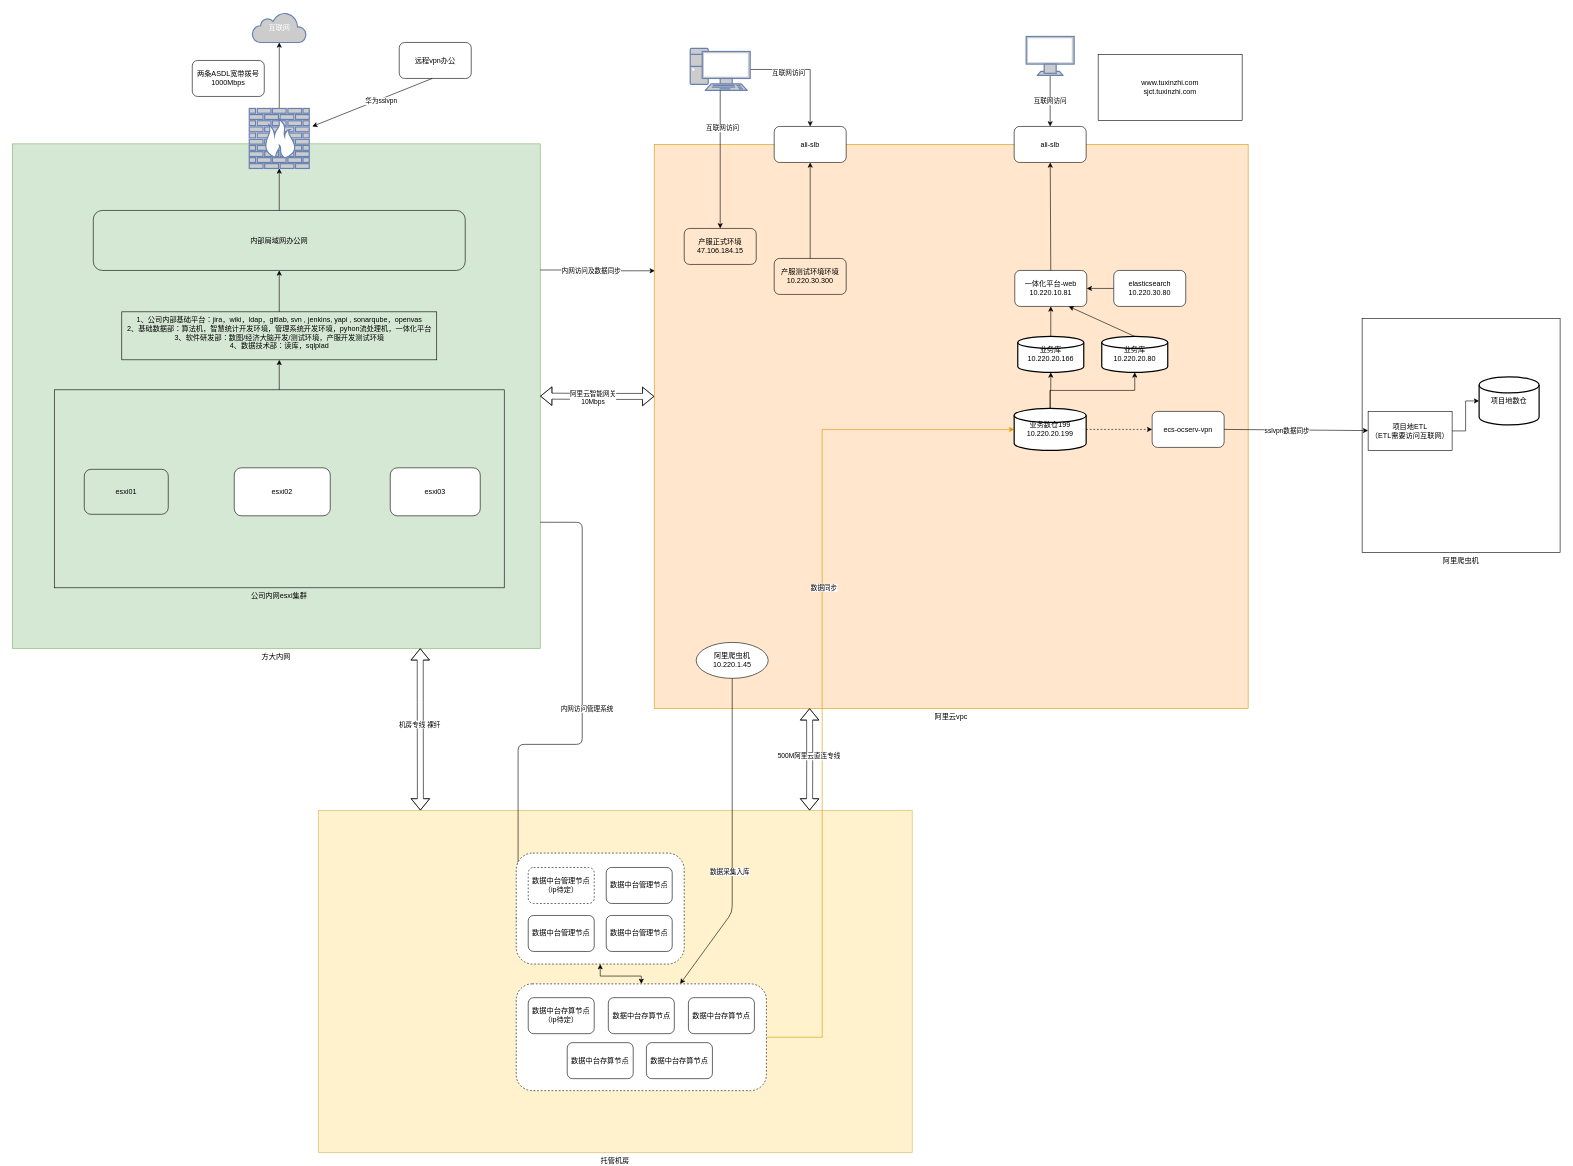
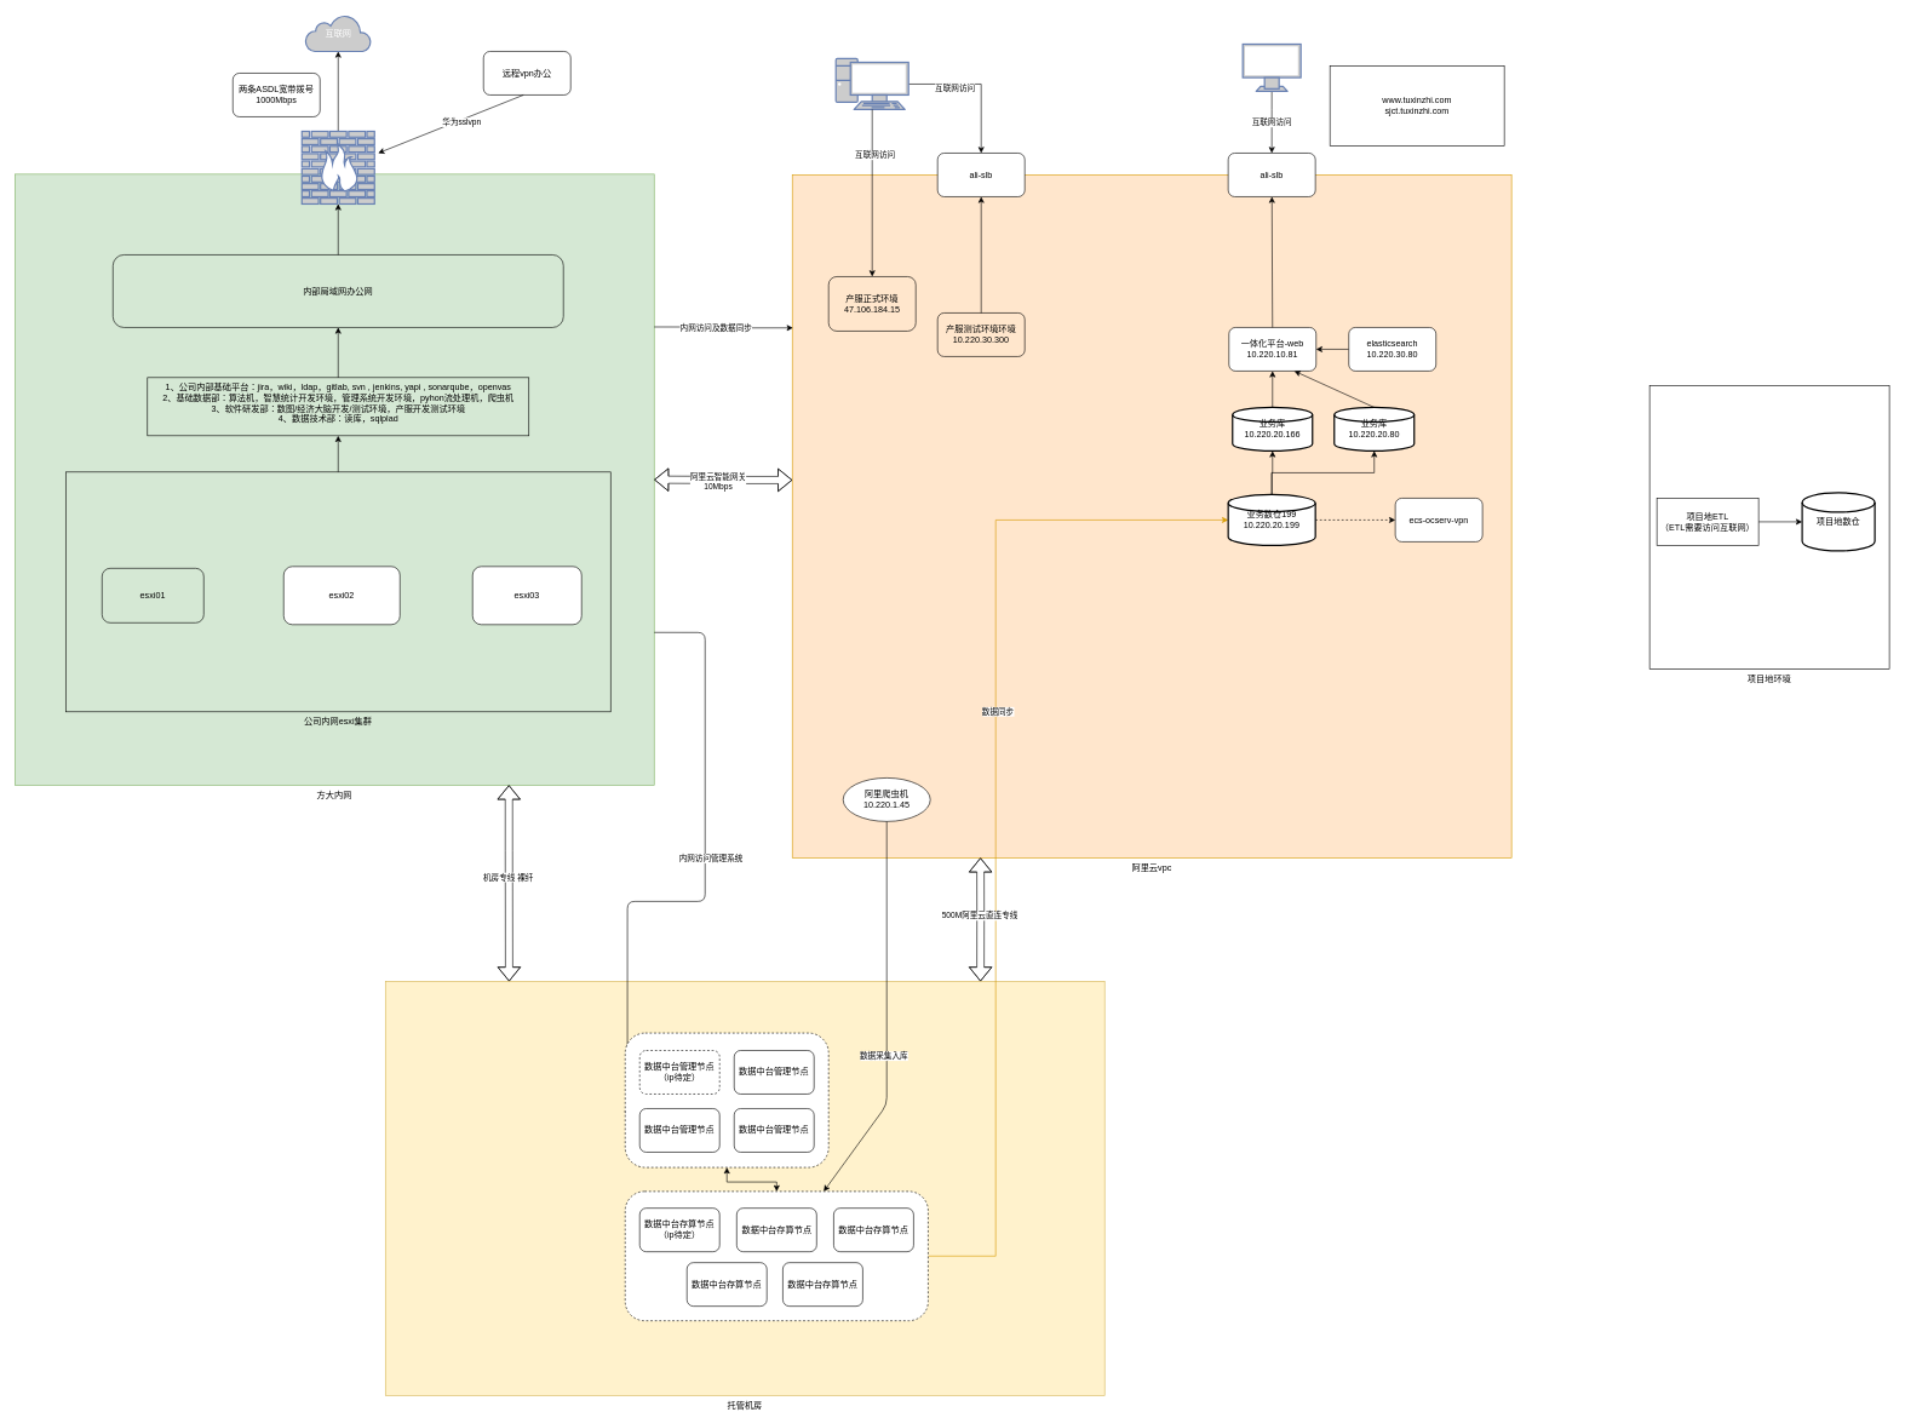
- <mxCell id="38" value="产服正式环境&lt;br&gt;47.106.184.15" style="rounded=1;whiteSpace=wrap;html=1;fillColor=none;" parent="1" vertex="1"><mxGeometry x="1140" y="380" width="120" height="60" as="geometry" /></mxCell>
+ <mxCell id="38" value="产服正式环境&lt;br&gt;47.106.184.15" style="rounded=1;whiteSpace=wrap;html=1;fillColor=none;" parent="1" vertex="1"><mxGeometry x="1140" y="380" width="120" height="75" as="geometry" /></mxCell>
- <mxCell id="36" value="1、公司内部基础平台：jira，wiki，ldap，gitlab, svn , jenkins, yapi ,&amp;nbsp;sonarqube，openvas&lt;br&gt;2、基础数据部：算法机，智慧统计开发环境，管理系统开发环境，pyhon流处理机，一体化平台&lt;br&gt;3、软件研发部：数图/经济大脑开发/测试环境，产服开发测试环境&lt;br&gt;4、数据技术部：读库，sqlplad" style="whiteSpace=wrap;html=1;rounded=0;verticalAlign=top;fillColor=none;" parent="1" vertex="1"><mxGeometry x="202.5" y="519" width="525" height="80" as="geometry" /></mxCell>
+ <mxCell id="36" value="1、公司内部基础平台：jira，wiki，ldap，gitlab, svn , jenkins, yapi ,&amp;nbsp;sonarqube，openvas&lt;br&gt;2、基础数据部：算法机，智慧统计开发环境，管理系统开发环境，pyhon流处理机，爬虫机&lt;br&gt;3、软件研发部：数图/经济大脑开发/测试环境，产服开发测试环境&lt;br&gt;4、数据技术部：读库，sqlplad" style="whiteSpace=wrap;html=1;rounded=0;verticalAlign=top;fillColor=none;" parent="1" vertex="1"><mxGeometry x="202.5" y="519" width="525" height="80" as="geometry" /></mxCell>
- <mxCell id="13" value="项目地数仓" style="strokeWidth=2;html=1;shape=mxgraph.flowchart.database;whiteSpace=wrap;" parent="1" vertex="1"><mxGeometry x="2465" y="627.5" width="100" height="80" as="geometry" /></mxCell>
+ <mxCell id="13" value="项目地数仓" style="strokeWidth=2;html=1;shape=mxgraph.flowchart.database;whiteSpace=wrap;" parent="1" vertex="1"><mxGeometry x="2480" y="677.5" width="100" height="80" as="geometry" /></mxCell>
- <mxCell id="14" value="" style="endArrow=classic;html=1;exitX=1;exitY=0.5;exitDx=0;exitDy=0;" parent="1" source="10" target="12" edge="1"><mxGeometry width="50" height="50" relative="1" as="geometry"><mxPoint x="2200" y="660" as="sourcePoint" /><mxPoint x="2250" y="610" as="targetPoint" /></mxGeometry></mxCell>
- <mxCell id="15" value="sslvpn数据同步" style="edgeLabel;html=1;align=center;verticalAlign=middle;resizable=0;points=[];" parent="14" vertex="1" connectable="0"><mxGeometry x="-0.123" y="-2" relative="1" as="geometry"><mxPoint as="offset" /></mxGeometry></mxCell>
- <mxCell id="9" value="阿里爬虫机" style="rounded=0;whiteSpace=wrap;html=1;labelPosition=center;verticalLabelPosition=bottom;align=center;verticalAlign=top;" parent="1" vertex="1"><mxGeometry x="2270" y="530" width="330" height="390" as="geometry" /></mxCell>
+ <mxCell id="9" value="项目地环境" style="rounded=0;whiteSpace=wrap;html=1;labelPosition=center;verticalLabelPosition=bottom;align=center;verticalAlign=top;" parent="1" vertex="1"><mxGeometry x="2270" y="530" width="330" height="390" as="geometry" /></mxCell>
